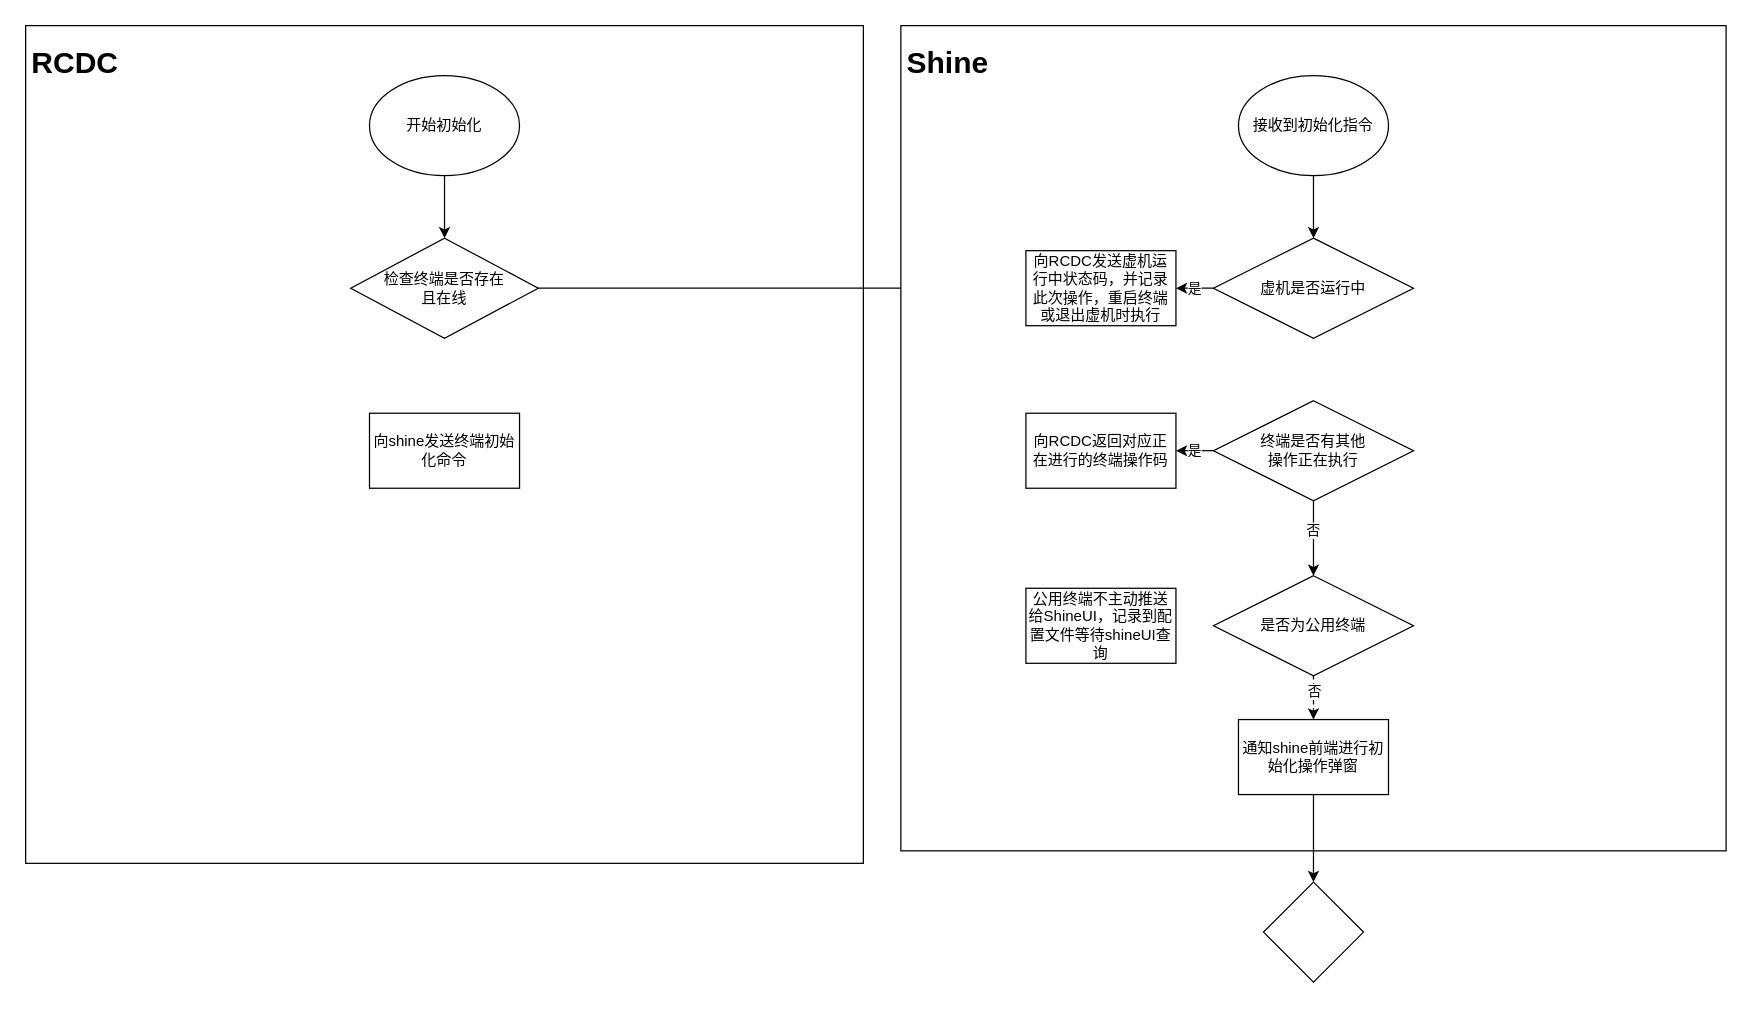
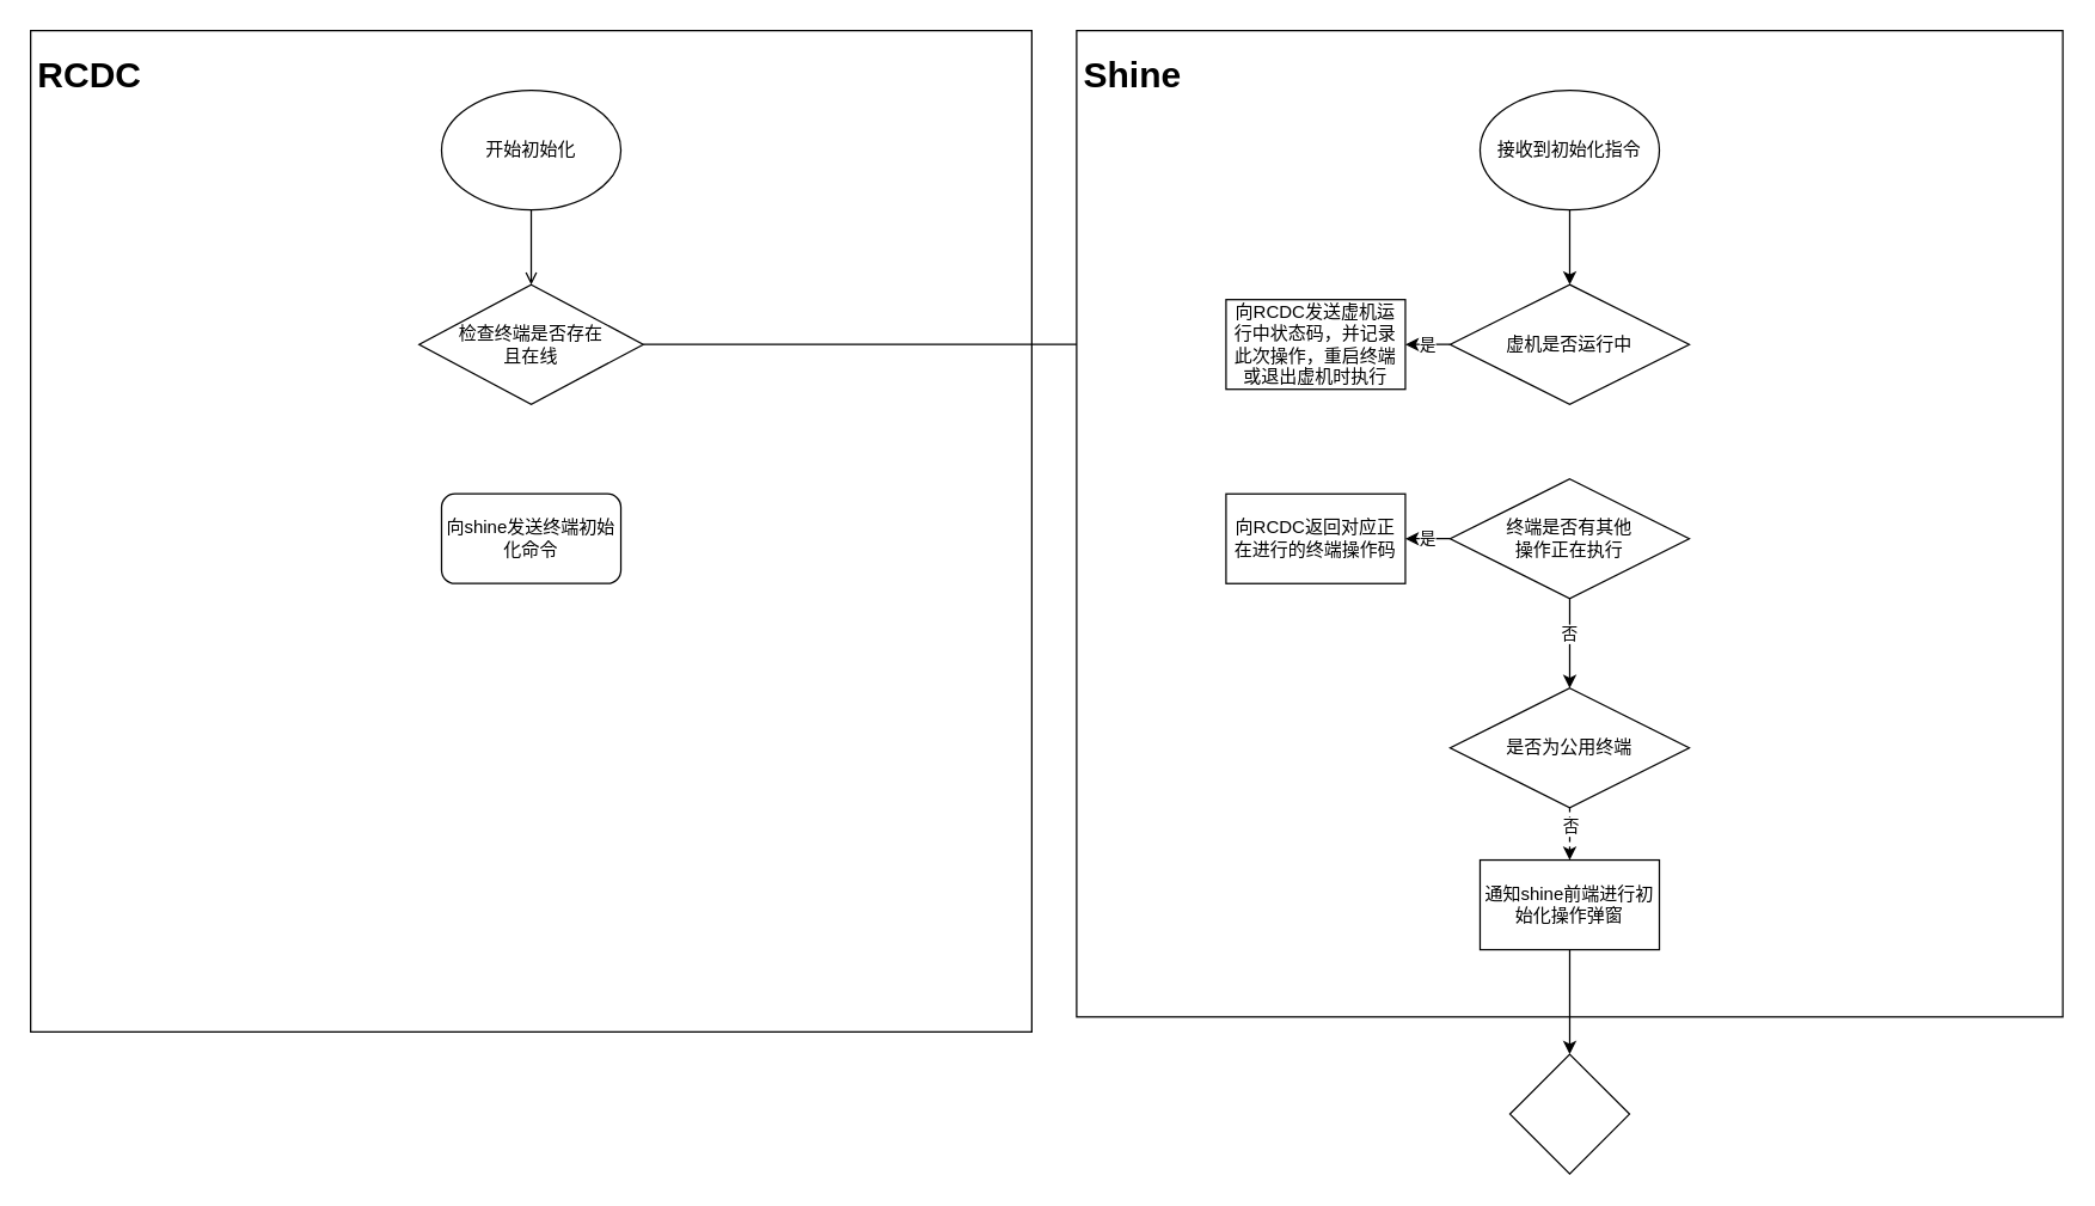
- <mxCell id="3" value="" style="edgeStyle=orthogonalEdgeStyle;rounded=0;orthogonalLoop=1;jettySize=auto;html=1;" edge="1" parent="1" source="4" target="6"><mxGeometry relative="1" as="geometry" /></mxCell>
+ <mxCell id="3" value="" style="edgeStyle=orthogonalEdgeStyle;rounded=0;orthogonalLoop=1;jettySize=auto;html=1;endArrow=open;" edge="1" parent="1" source="4" target="6"><mxGeometry relative="1" as="geometry" /></mxCell>
- <mxCell id="7" value="向shine发送终端初始化命令" style="whiteSpace=wrap;html=1;" vertex="1" parent="1"><mxGeometry x="295" y="330" width="120" height="60" as="geometry" /></mxCell>
+ <mxCell id="7" value="向shine发送终端初始化命令" style="whiteSpace=wrap;html=1;rounded=1;" vertex="1" parent="1"><mxGeometry x="295" y="330" width="120" height="60" as="geometry" /></mxCell>
- <mxCell id="26" value="公用终端不主动推送给ShineUI，记录到配置文件等待shineUI查询" style="whiteSpace=wrap;html=1;fillColor=#FFFFFF;" vertex="1" parent="1"><mxGeometry x="820" y="470" width="120" height="60" as="geometry" /></mxCell>
